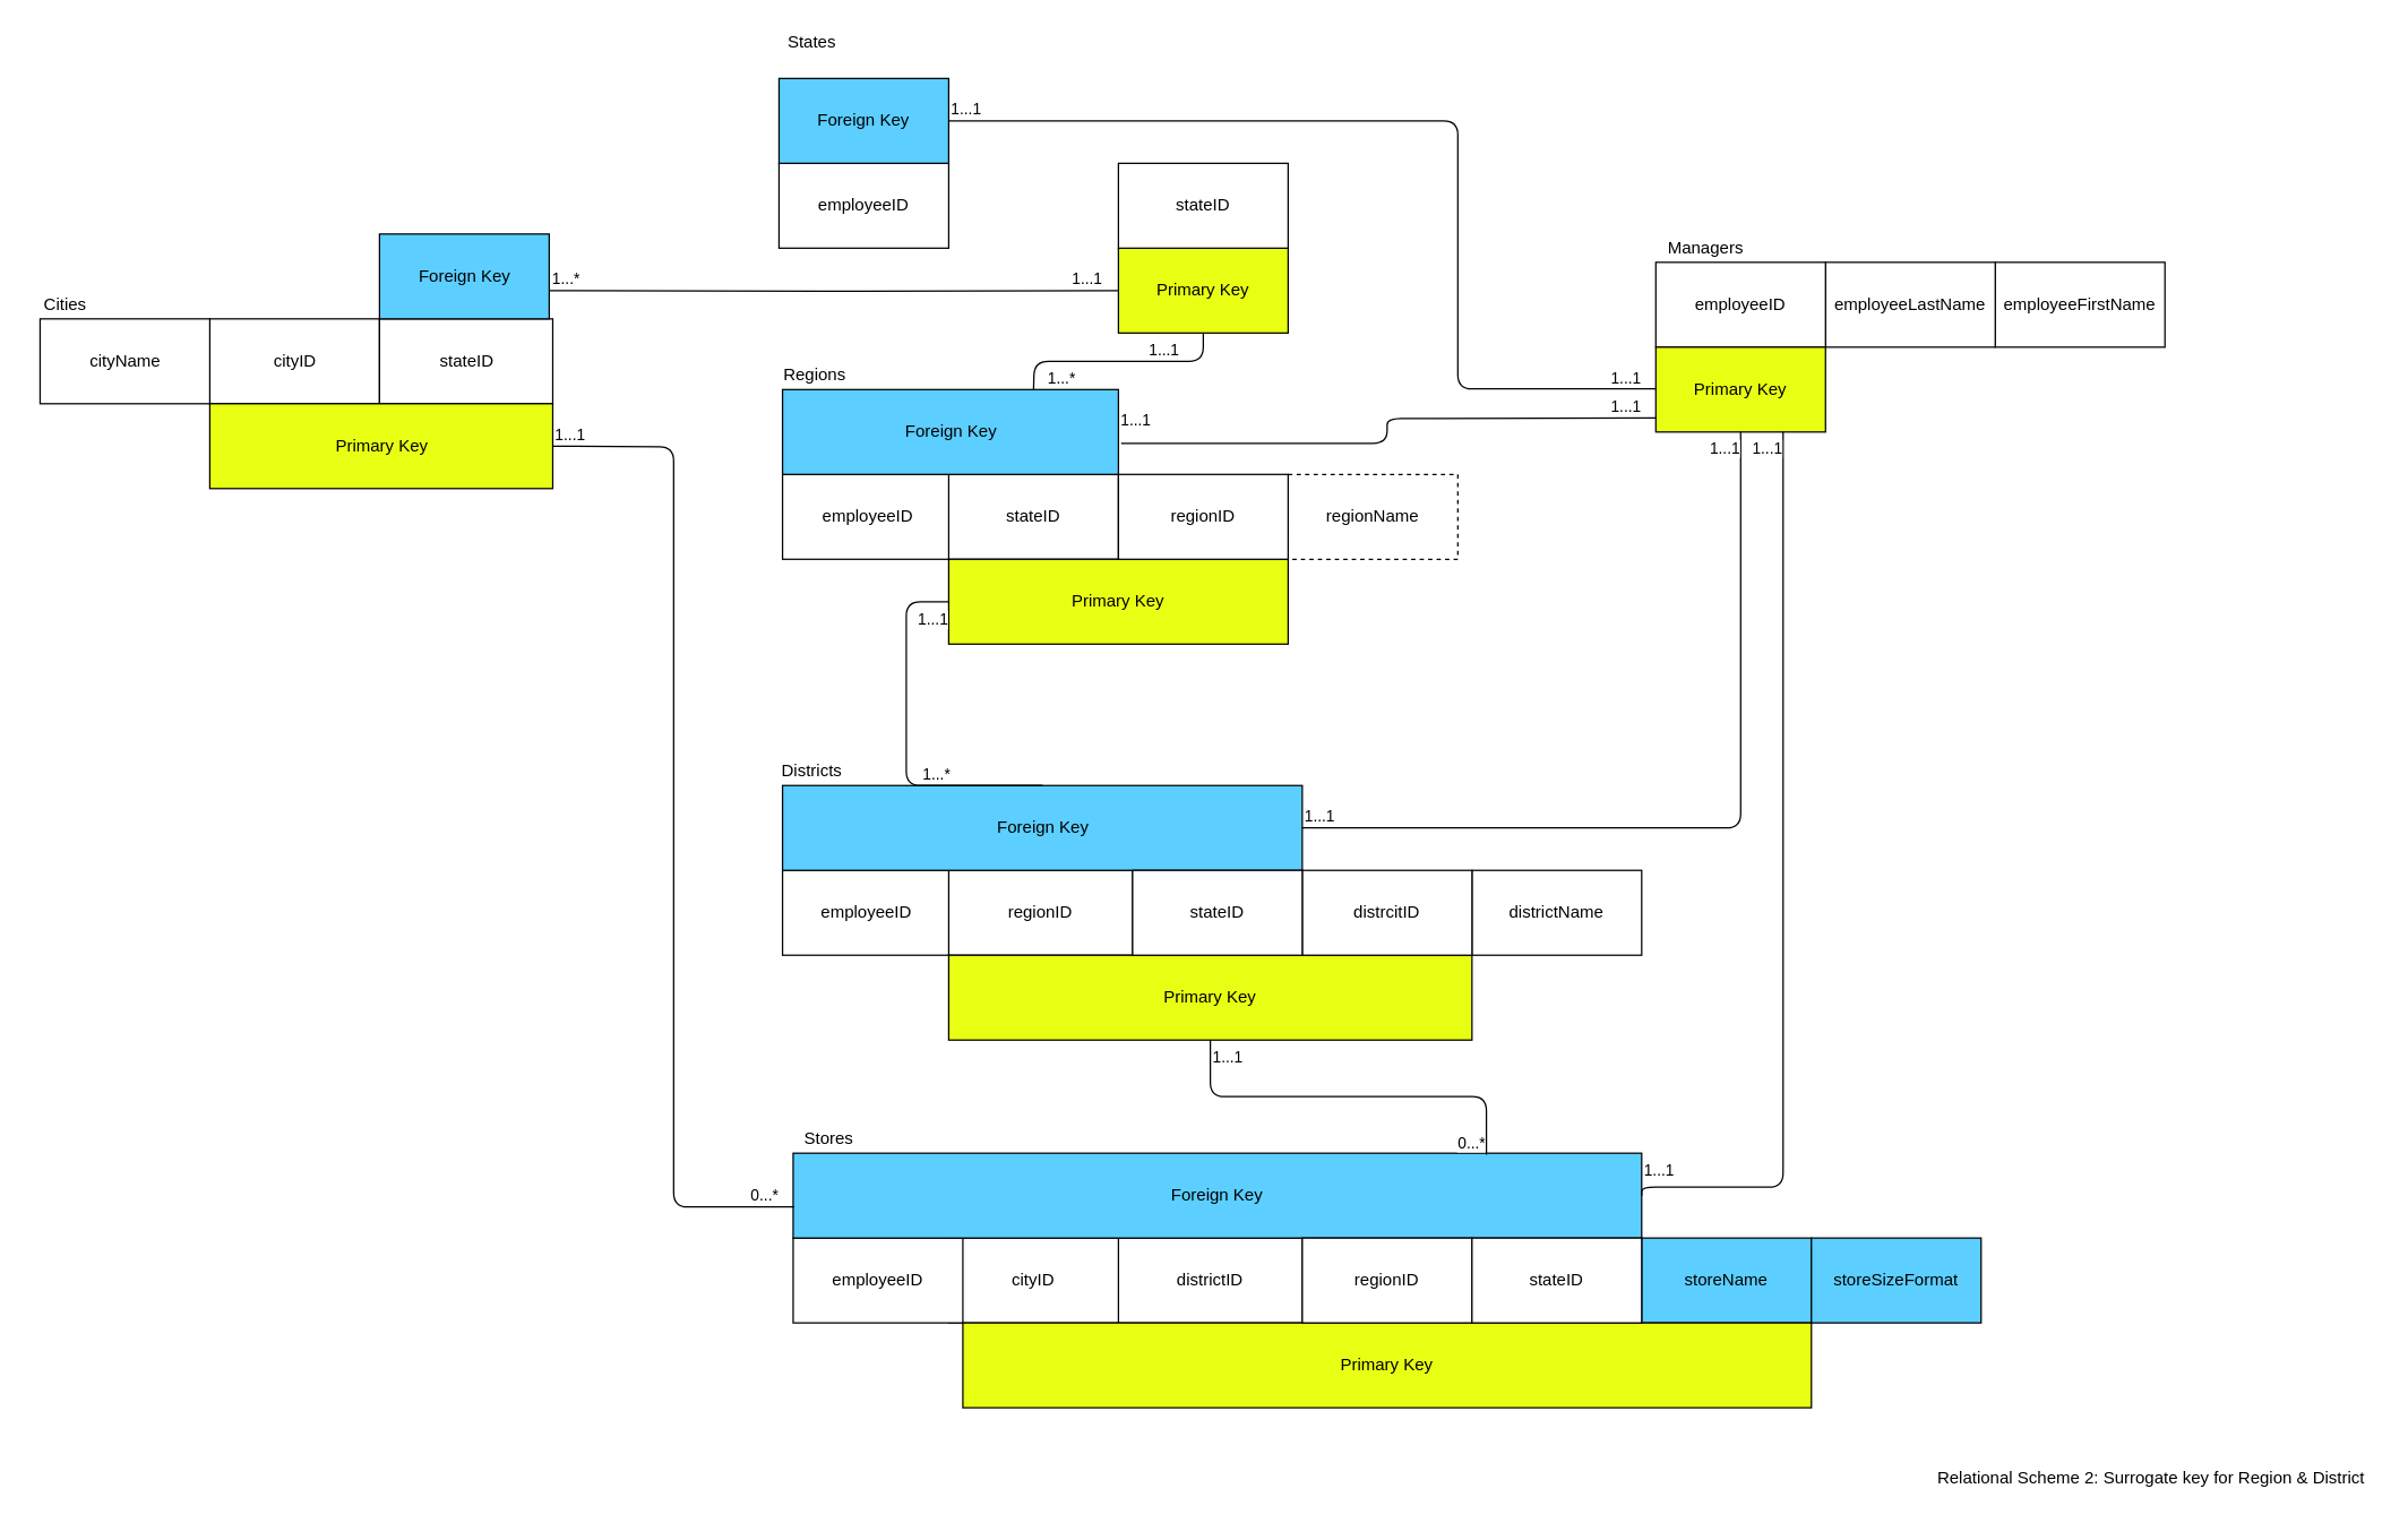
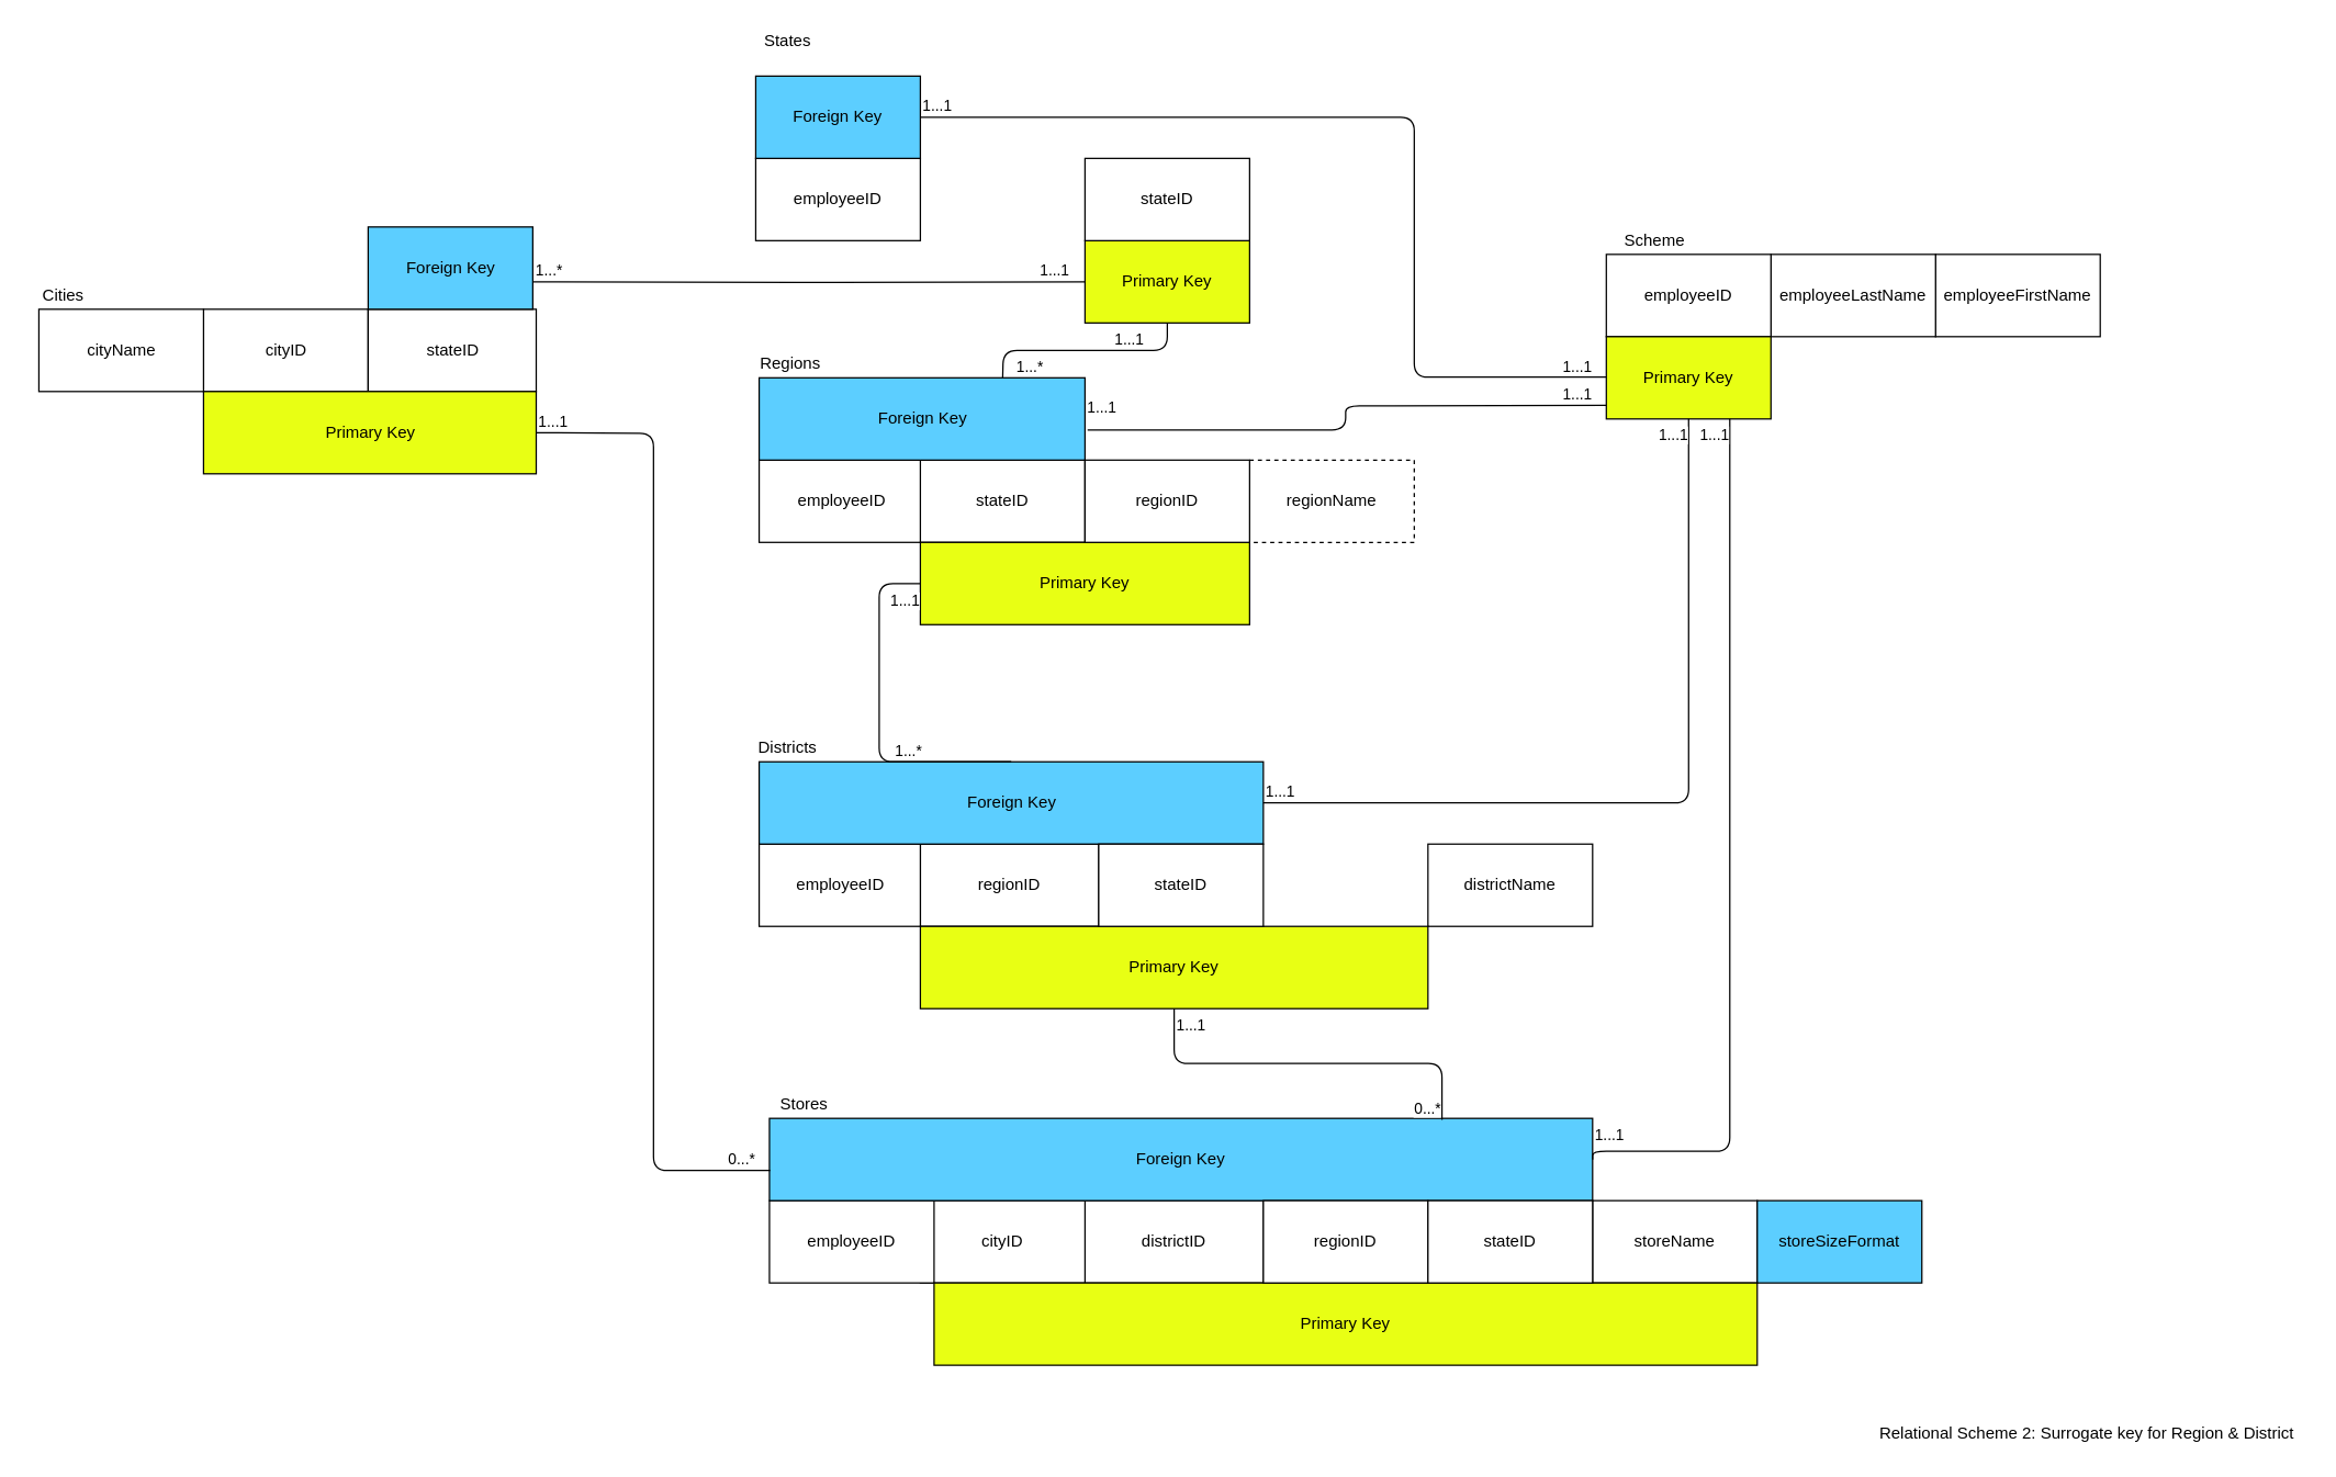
- <mxCell id="21" value="Managers" style="text;html=1;align=center;verticalAlign=middle;resizable=0;points=[];autosize=1;" parent="1" vertex="1"><mxGeometry x="1170" y="165" width="70" height="20" as="geometry" /></mxCell>
+ <mxCell id="21" value="Scheme" style="text;html=1;align=center;verticalAlign=middle;resizable=0;points=[];autosize=1;" parent="1" vertex="1"><mxGeometry x="1170" y="165" width="70" height="20" as="geometry" /></mxCell>
- <mxCell id="60" value="distrcitID" style="rounded=0;whiteSpace=wrap;html=1;" parent="1" vertex="1"><mxGeometry x="920" y="615" width="120" height="60" as="geometry" /></mxCell>
- <mxCell id="2" value="storeName" style="rounded=0;whiteSpace=wrap;html=1;fillColor=#5cceff;" parent="1" vertex="1"><mxGeometry x="1160" y="875" width="120" height="60" as="geometry" /></mxCell>
+ <mxCell id="2" value="storeName" style="rounded=0;whiteSpace=wrap;html=1;" parent="1" vertex="1"><mxGeometry x="1160" y="875" width="120" height="60" as="geometry" /></mxCell>
